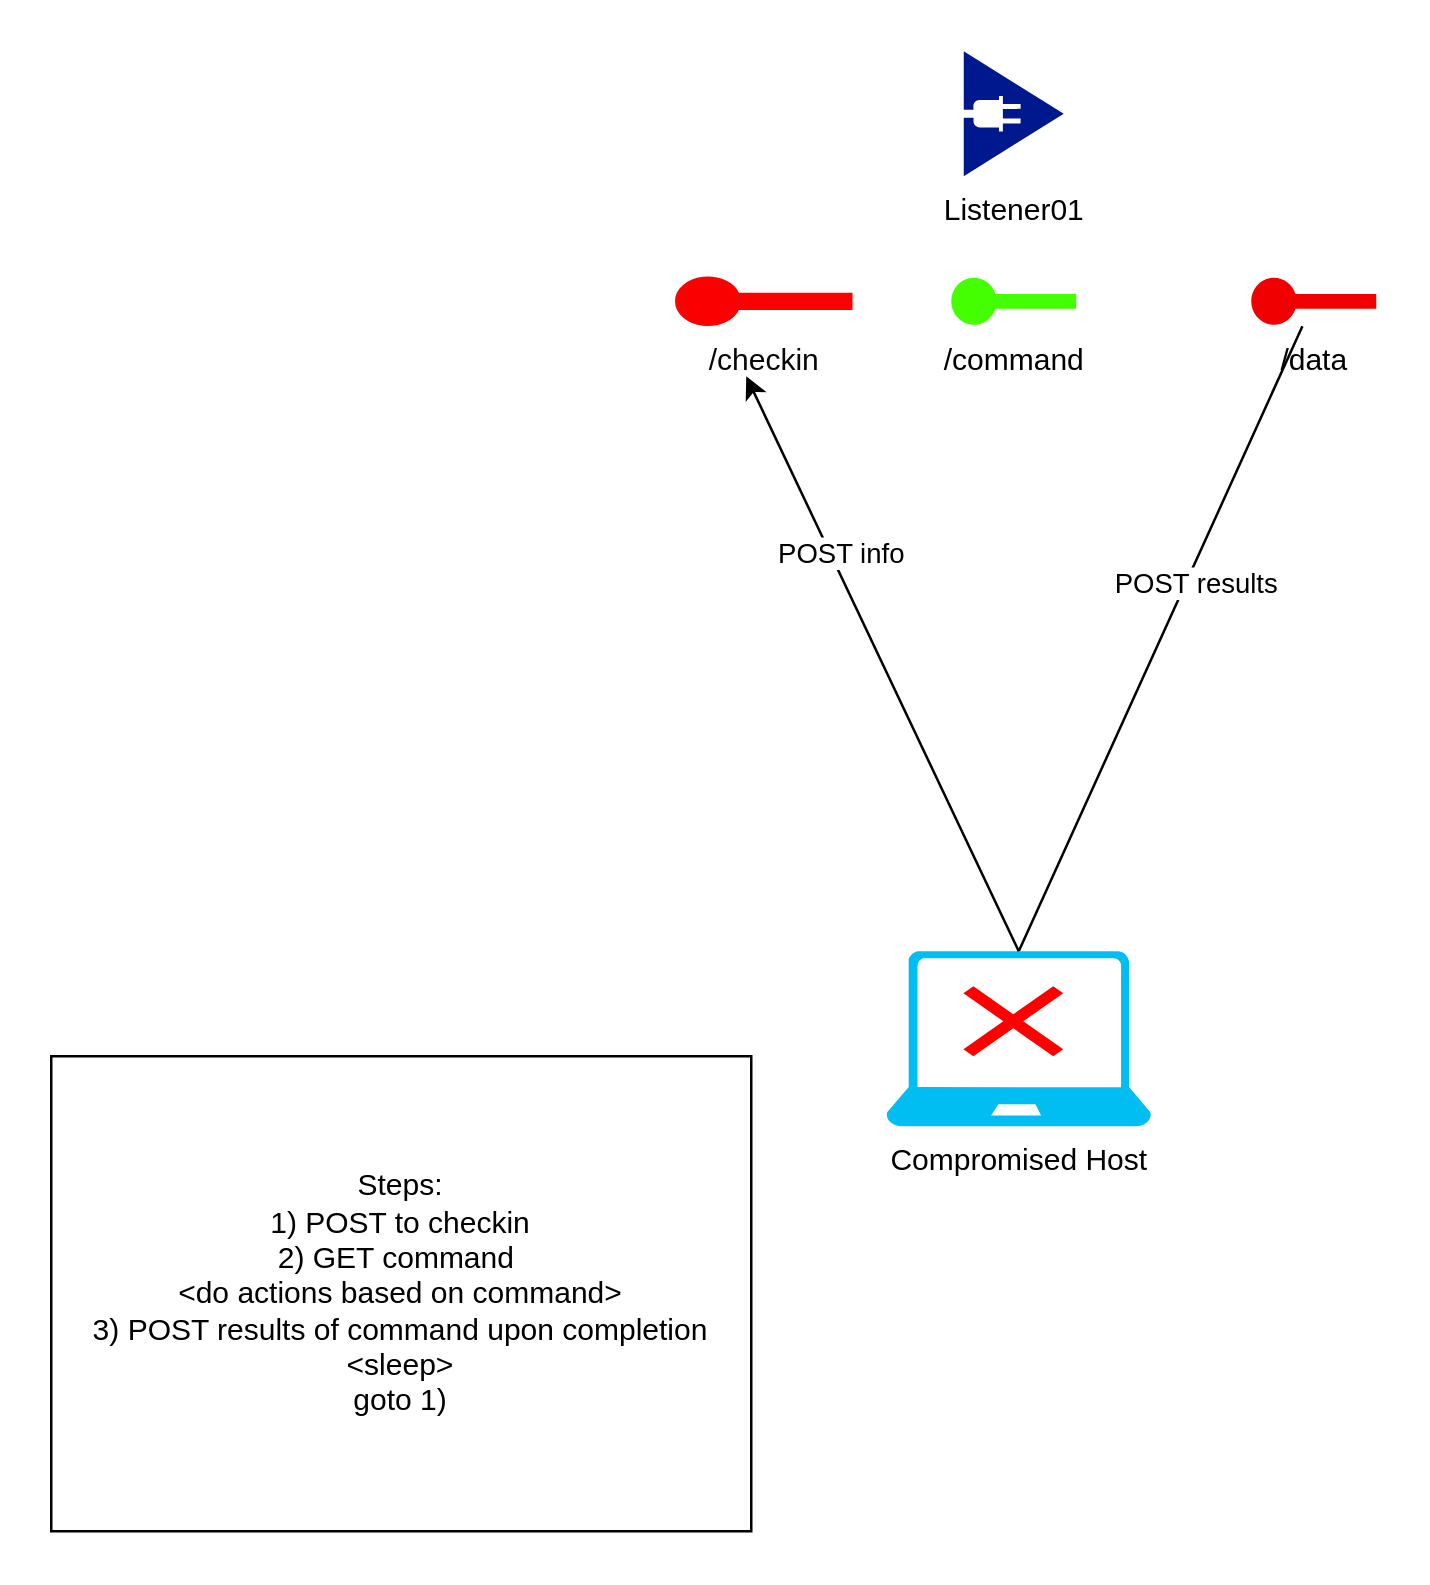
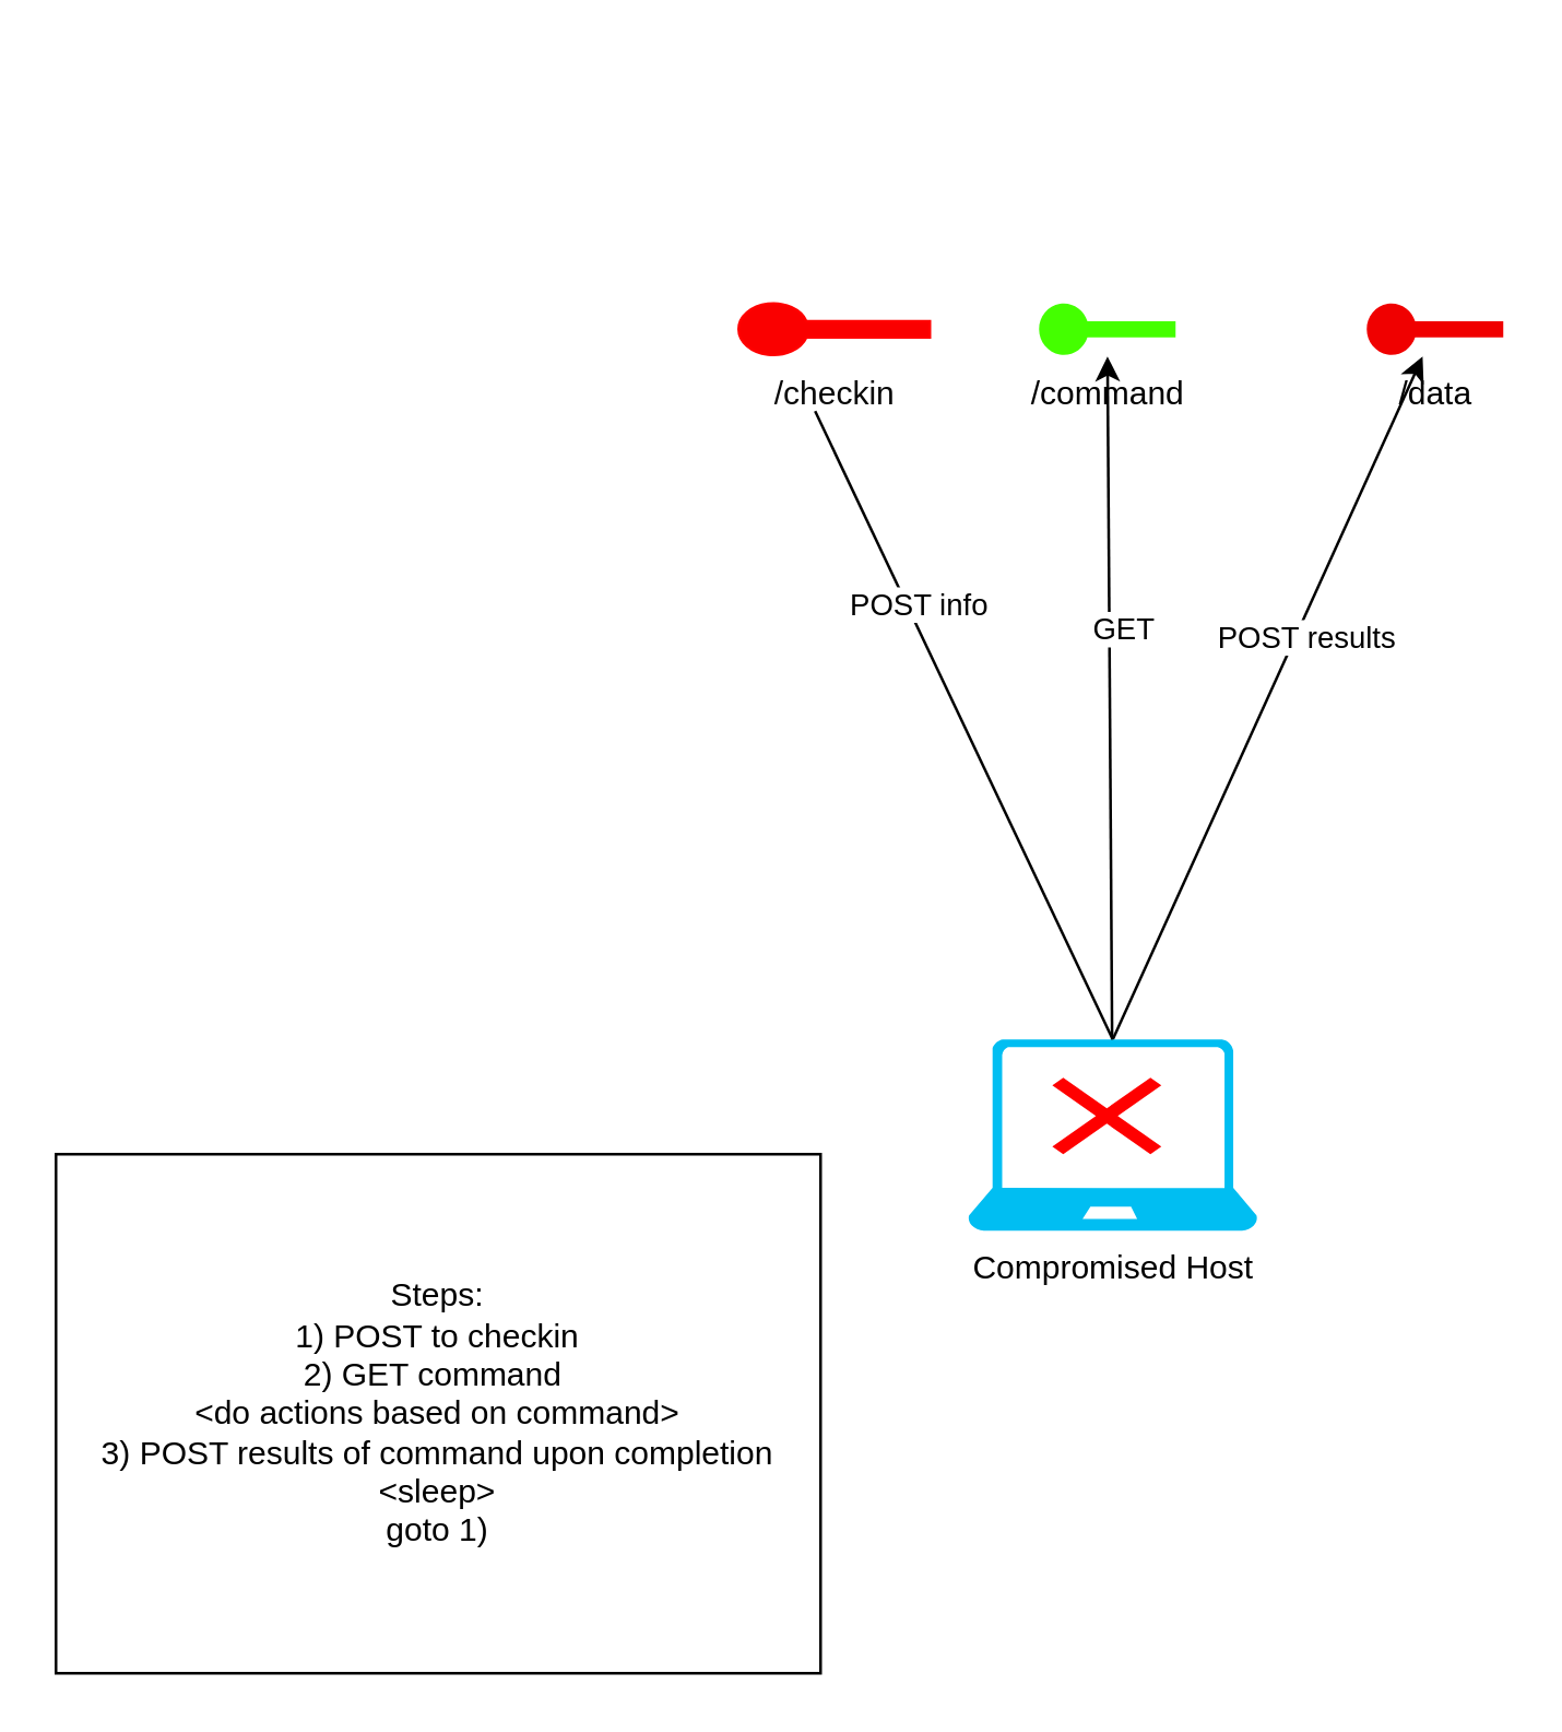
- <mxCell id="2" value="Listener01" style="sketch=0;aspect=fixed;pointerEvents=1;shadow=0;dashed=0;html=1;strokeColor=none;labelPosition=center;verticalLabelPosition=bottom;verticalAlign=top;align=center;fillColor=#00188D;shape=mxgraph.mscae.enterprise.plug_and_play" vertex="1" parent="1"><mxGeometry x="385" y="20" width="40" height="50" as="geometry" /></mxCell>
- <mxCell id="9" style="rounded=0;orthogonalLoop=1;jettySize=auto;html=1;exitX=0.5;exitY=0;exitDx=0;exitDy=0;exitPerimeter=0;endArrow=none;" edge="1" parent="1" source="11" target="5"><mxGeometry relative="1" as="geometry" /></mxCell>
+ <mxCell id="9" style="rounded=0;orthogonalLoop=1;jettySize=auto;html=1;exitX=0.5;exitY=0;exitDx=0;exitDy=0;exitPerimeter=0;" edge="1" parent="1" source="11" target="5"><mxGeometry relative="1" as="geometry" /></mxCell>
- <mxCell id="12" style="rounded=0;orthogonalLoop=1;jettySize=auto;html=1;entryX=0.4;entryY=2;entryDx=0;entryDy=0;entryPerimeter=0;exitX=0.5;exitY=0;exitDx=0;exitDy=0;exitPerimeter=0;" edge="1" parent="1" source="11" target="3"><mxGeometry relative="1" as="geometry" /></mxCell>
+ <mxCell id="12" style="rounded=0;orthogonalLoop=1;jettySize=auto;html=1;entryX=0.4;entryY=2;entryDx=0;entryDy=0;entryPerimeter=0;exitX=0.5;exitY=0;exitDx=0;exitDy=0;exitPerimeter=0;endArrow=none;" edge="1" parent="1" source="11" target="3"><mxGeometry relative="1" as="geometry" /></mxCell>
+ <mxCell id="7" style="rounded=0;orthogonalLoop=1;jettySize=auto;html=1;" edge="1" parent="1" source="11" target="4"><mxGeometry relative="1" as="geometry" /></mxCell>
+ <mxCell id="8" value="GET" style="edgeLabel;html=1;align=center;verticalAlign=middle;resizable=0;points=[];" vertex="1" connectable="0" parent="7"><mxGeometry x="0.2" y="-5" relative="1" as="geometry"><mxPoint as="offset" /></mxGeometry></mxCell>
